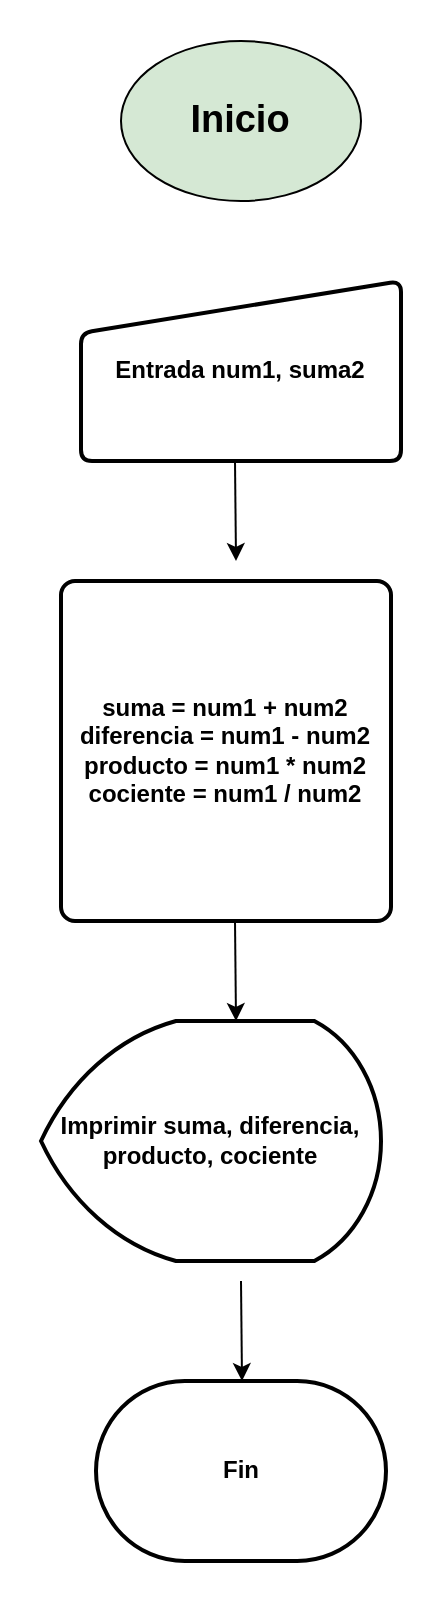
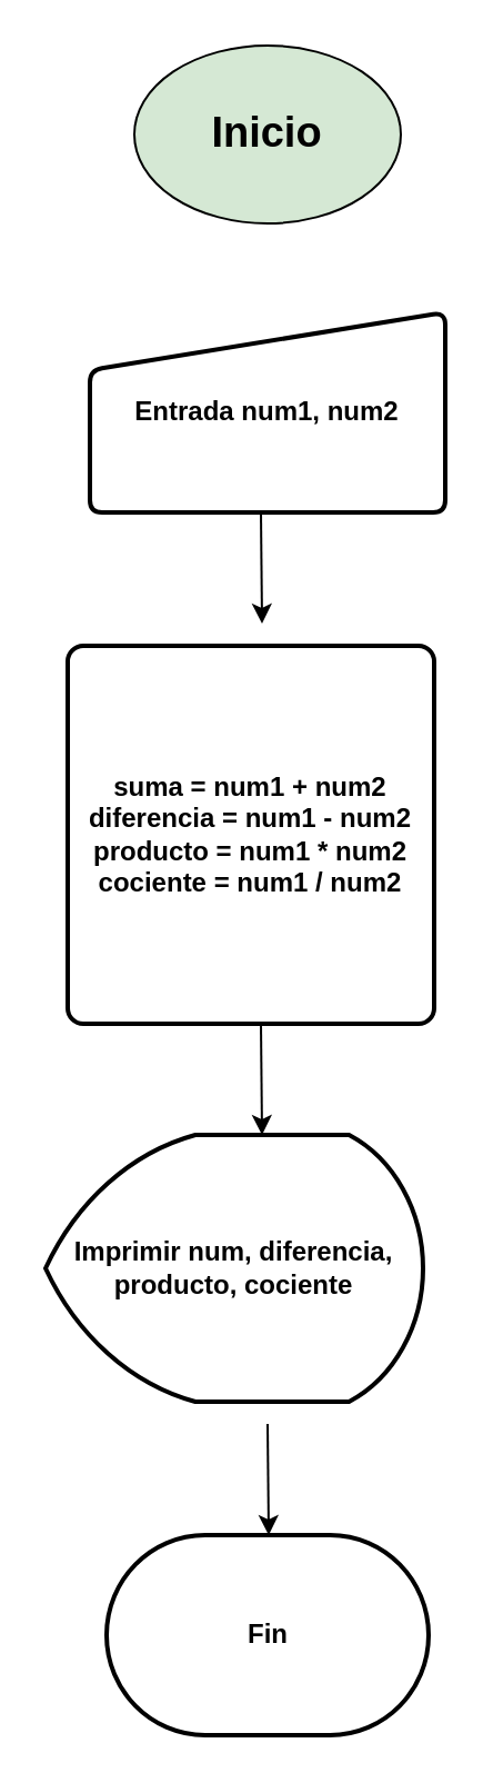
- <mxCell id="4" value="Entrada num1, suma2" style="html=1;strokeWidth=2;shape=manualInput;whiteSpace=wrap;rounded=1;size=26;arcSize=11;fontStyle=1" vertex="1" parent="1"><mxGeometry x="40" y="140" width="160" height="90" as="geometry" /></mxCell>
+ <mxCell id="4" value="Entrada num1, num2" style="html=1;strokeWidth=2;shape=manualInput;whiteSpace=wrap;rounded=1;size=26;arcSize=11;fontStyle=1" vertex="1" parent="1"><mxGeometry x="40" y="140" width="160" height="90" as="geometry" /></mxCell>
- <mxCell id="6" value="&lt;b&gt;Imprimir suma, diferencia, producto, cociente&lt;/b&gt;" style="strokeWidth=2;html=1;shape=mxgraph.flowchart.display;whiteSpace=wrap;" vertex="1" parent="1"><mxGeometry x="20" y="510" width="170" height="120" as="geometry" /></mxCell>
+ <mxCell id="6" value="&lt;b&gt;Imprimir num, diferencia, producto, cociente&lt;/b&gt;" style="strokeWidth=2;html=1;shape=mxgraph.flowchart.display;whiteSpace=wrap;" vertex="1" parent="1"><mxGeometry x="20" y="510" width="170" height="120" as="geometry" /></mxCell>
